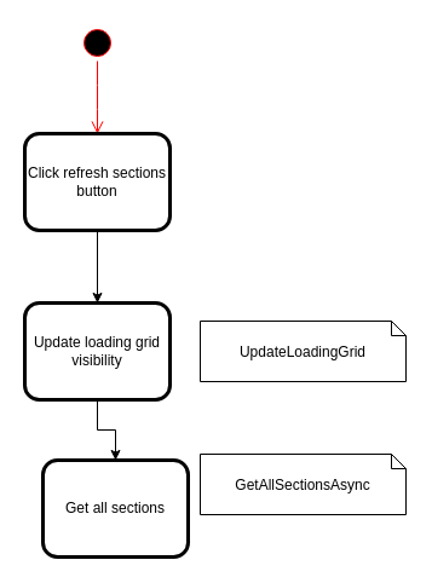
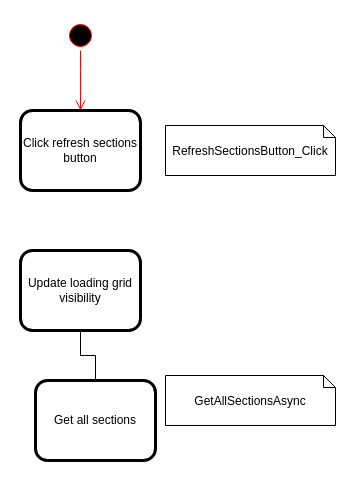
+ <mxCell id="6" value="RefreshSectionsButton_Click" style="shape=note2;boundedLbl=1;whiteSpace=wrap;html=1;size=12;verticalAlign=top;align=center;" vertex="1" parent="1"><mxGeometry x="165" y="125" width="170" height="50" as="geometry" /></mxCell>
- <mxCell id="4" style="edgeStyle=orthogonalEdgeStyle;rounded=0;orthogonalLoop=1;jettySize=auto;html=1;exitX=0.5;exitY=1;exitDx=0;exitDy=0;" edge="1" parent="1" source="5" target="8"><mxGeometry relative="1" as="geometry" /></mxCell>
- <mxCell id="9" value="UpdateLoadingGrid" style="shape=note2;boundedLbl=1;whiteSpace=wrap;html=1;size=12;verticalAlign=top;align=center;" vertex="1" parent="1"><mxGeometry x="165" y="265" width="170" height="50" as="geometry" /></mxCell>
- <mxCell id="7" style="edgeStyle=orthogonalEdgeStyle;rounded=0;orthogonalLoop=1;jettySize=auto;html=1;exitX=0.5;exitY=1;exitDx=0;exitDy=0;" edge="1" parent="1" source="8" target="10"><mxGeometry relative="1" as="geometry" /></mxCell>
+ <mxCell id="7" style="edgeStyle=orthogonalEdgeStyle;rounded=0;orthogonalLoop=1;jettySize=auto;html=1;exitX=0.5;exitY=1;exitDx=0;exitDy=0;endArrow=none;" edge="1" parent="1" source="8" target="10"><mxGeometry relative="1" as="geometry" /></mxCell>
